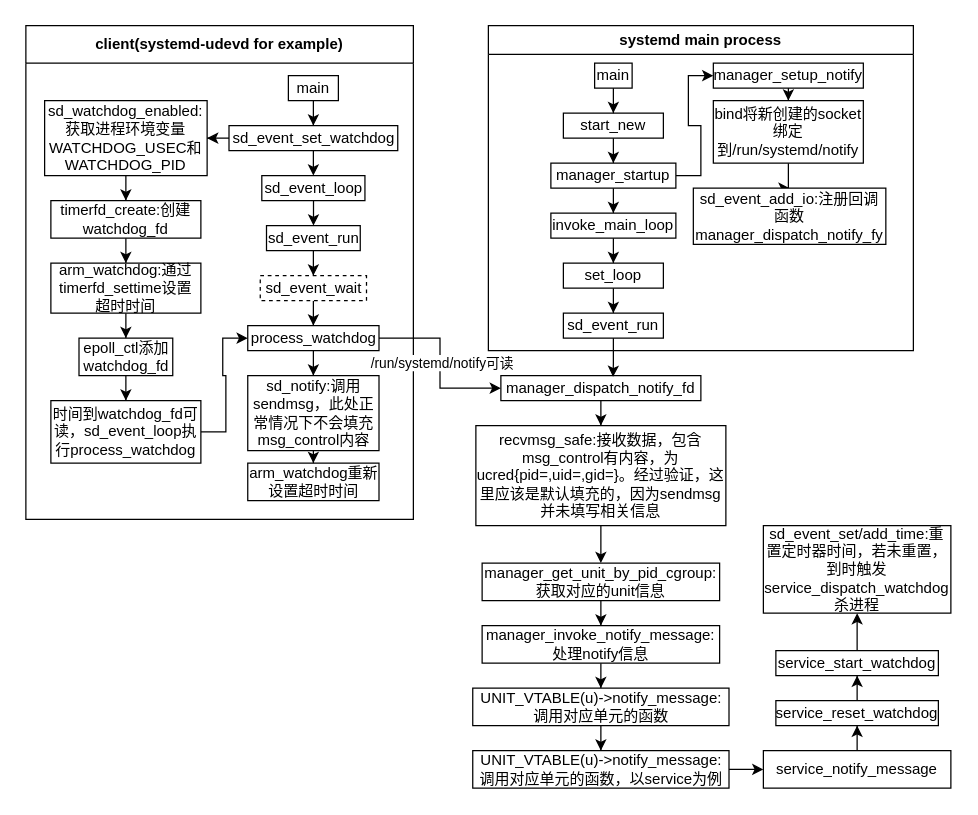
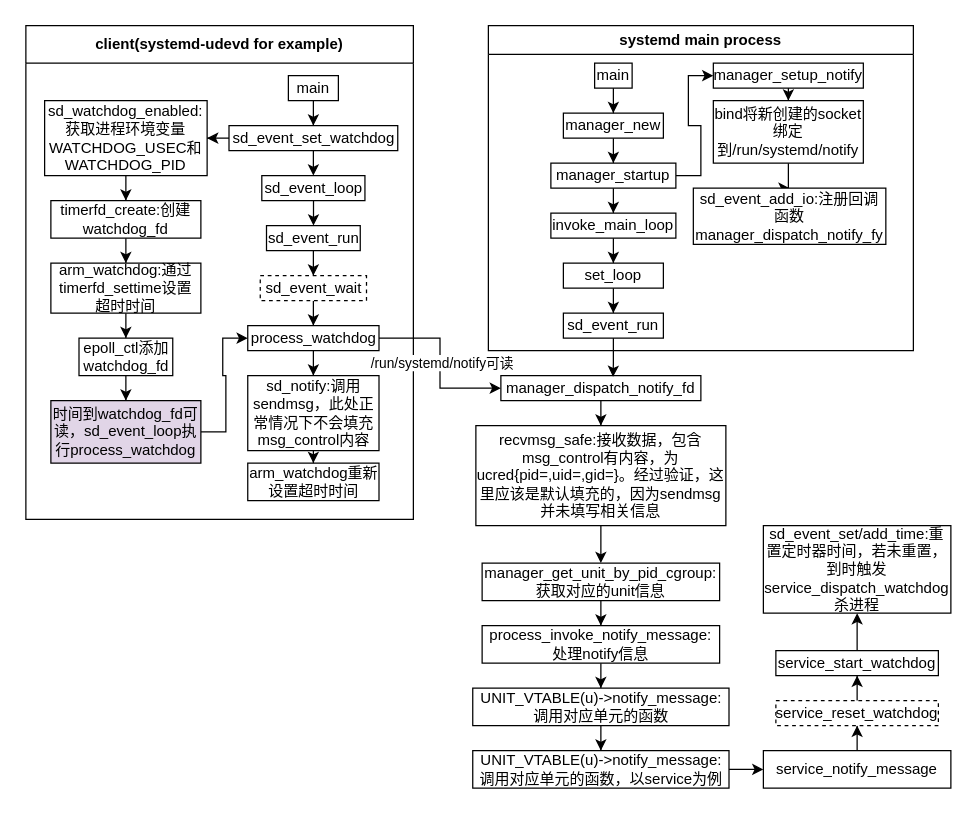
- <mxCell id="5" value="start_new" style="whiteSpace=wrap;html=1;" vertex="1" parent="2"><mxGeometry x="60" y="70" width="80" height="20" as="geometry" /></mxCell>
+ <mxCell id="5" value="manager_new" style="whiteSpace=wrap;html=1;" vertex="1" parent="2"><mxGeometry x="60" y="70" width="80" height="20" as="geometry" /></mxCell>
- <mxCell id="49" value="时间到watchdog_fd可读，sd_event_loop执行process_watchdog" style="whiteSpace=wrap;html=1;" vertex="1" parent="23"><mxGeometry x="20" y="300" width="120" height="50" as="geometry" /></mxCell>
+ <mxCell id="49" value="时间到watchdog_fd可读，sd_event_loop执行process_watchdog" style="whiteSpace=wrap;html=1;fillColor=#e1d5e7;" vertex="1" parent="23"><mxGeometry x="20" y="300" width="120" height="50" as="geometry" /></mxCell>
- <mxCell id="57" value="manager_invoke_notify_message:处理notify信息" style="rounded=0;whiteSpace=wrap;html=1;" vertex="1" parent="1"><mxGeometry x="385" y="500" width="190" height="30" as="geometry" /></mxCell>
+ <mxCell id="57" value="process_invoke_notify_message:处理notify信息" style="rounded=0;whiteSpace=wrap;html=1;" vertex="1" parent="1"><mxGeometry x="385" y="500" width="190" height="30" as="geometry" /></mxCell>
- <mxCell id="65" value="service_reset_watchdog" style="rounded=0;whiteSpace=wrap;html=1;" vertex="1" parent="1"><mxGeometry x="620" y="560" width="130" height="20" as="geometry" /></mxCell>
+ <mxCell id="65" value="service_reset_watchdog" style="rounded=0;whiteSpace=wrap;html=1;dashed=1;" vertex="1" parent="1"><mxGeometry x="620" y="560" width="130" height="20" as="geometry" /></mxCell>
